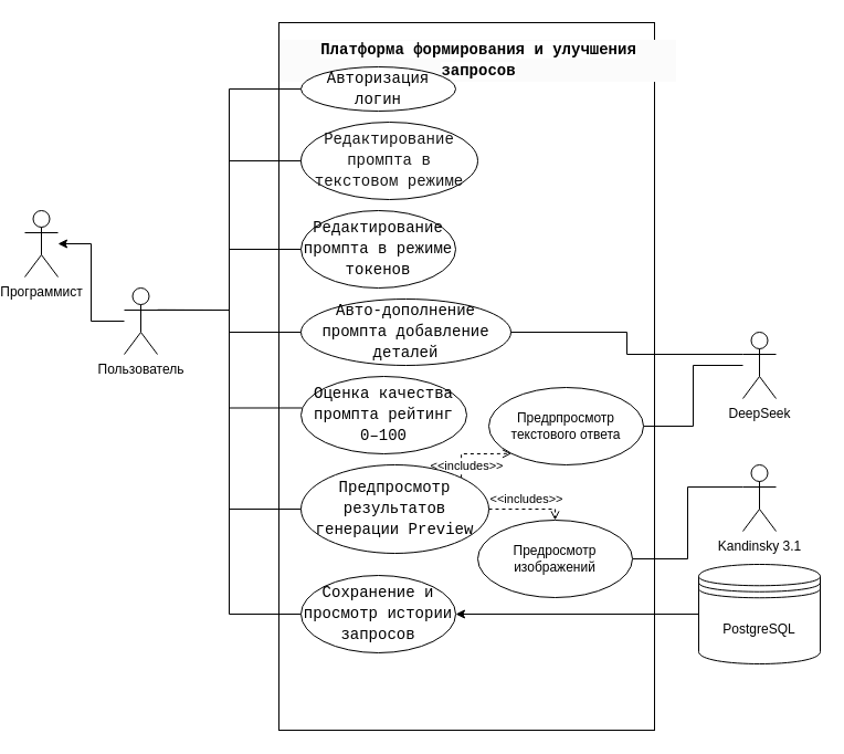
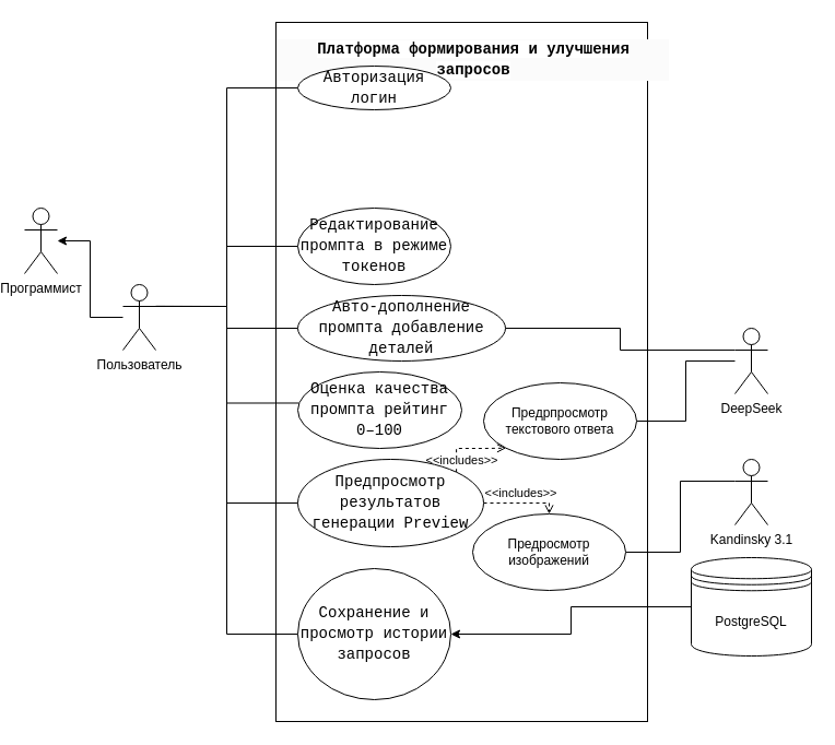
- <mxCell id="5" style="edgeStyle=orthogonalEdgeStyle;rounded=0;orthogonalLoop=1;jettySize=auto;html=1;exitX=1;exitY=0.333;exitDx=0;exitDy=0;exitPerimeter=0;entryX=0;entryY=0.5;entryDx=0;entryDy=0;endArrow=none;endFill=0;" parent="1" source="10" target="14" edge="1"><mxGeometry relative="1" as="geometry" /></mxCell>
- <mxCell id="14" value="&lt;div style=&quot;font-family: Consolas, &amp;quot;Courier New&amp;quot;, monospace; font-size: 14px; line-height: 19px;&quot;&gt;&lt;font color=&quot;#121212&quot; style=&quot;&quot;&gt;Редактирование промпта в текстовом режиме&lt;/font&gt;&lt;/div&gt;" style="ellipse;whiteSpace=wrap;html=1;fillColor=none;" parent="1" vertex="1"><mxGeometry x="270" y="110" width="160" height="70" as="geometry" /></mxCell>
- <mxCell id="23" value="&lt;div style=&quot;font-family: Consolas, &amp;quot;Courier New&amp;quot;, monospace; font-size: 14px; line-height: 19px;&quot;&gt;Сохранение и просмотр истории запросов&lt;/div&gt;" style="ellipse;whiteSpace=wrap;html=1;" parent="1" vertex="1"><mxGeometry x="270" y="520" width="140" height="70" as="geometry" /></mxCell>
+ <mxCell id="23" value="&lt;div style=&quot;font-family: Consolas, &amp;quot;Courier New&amp;quot;, monospace; font-size: 14px; line-height: 19px;&quot;&gt;Сохранение и просмотр истории запросов&lt;/div&gt;" style="ellipse;whiteSpace=wrap;html=1;" parent="1" vertex="1"><mxGeometry x="270" y="520" width="140" height="120" as="geometry" /></mxCell>
